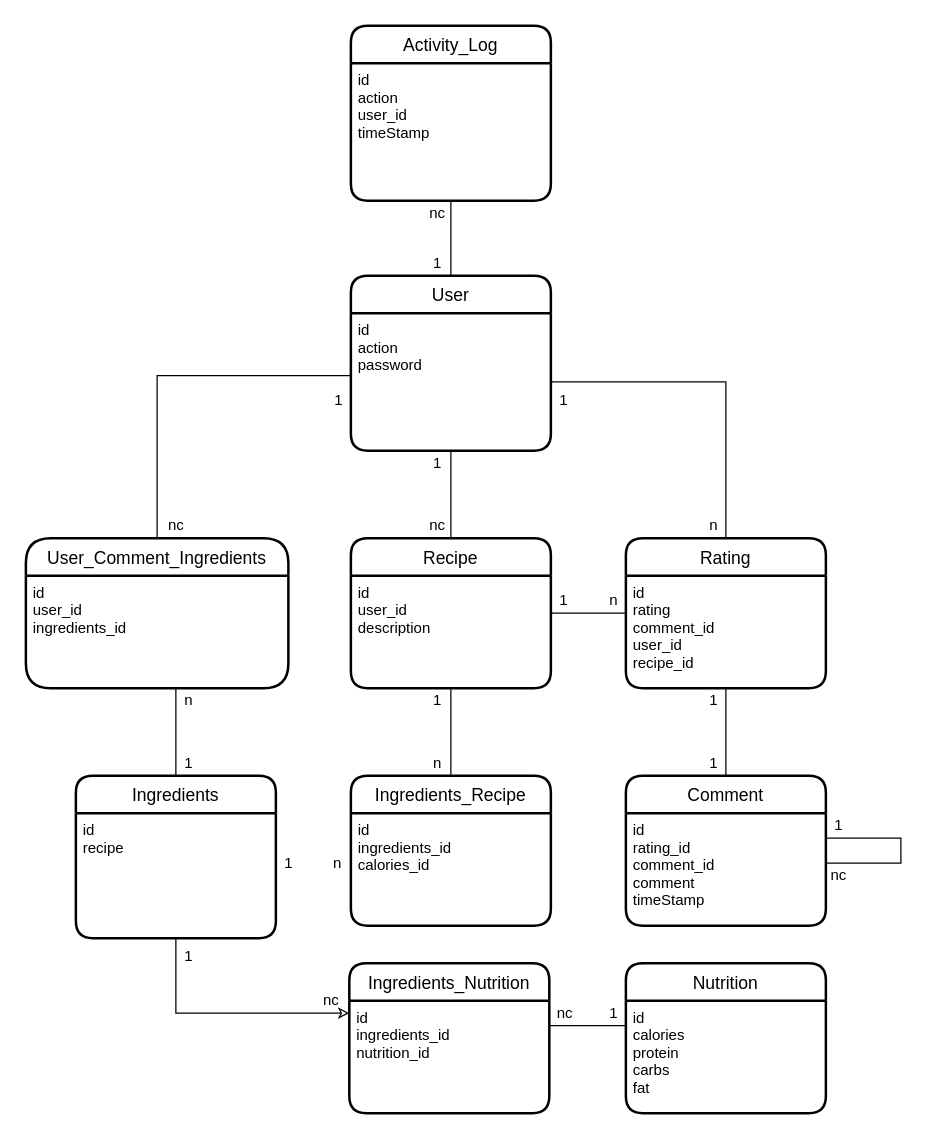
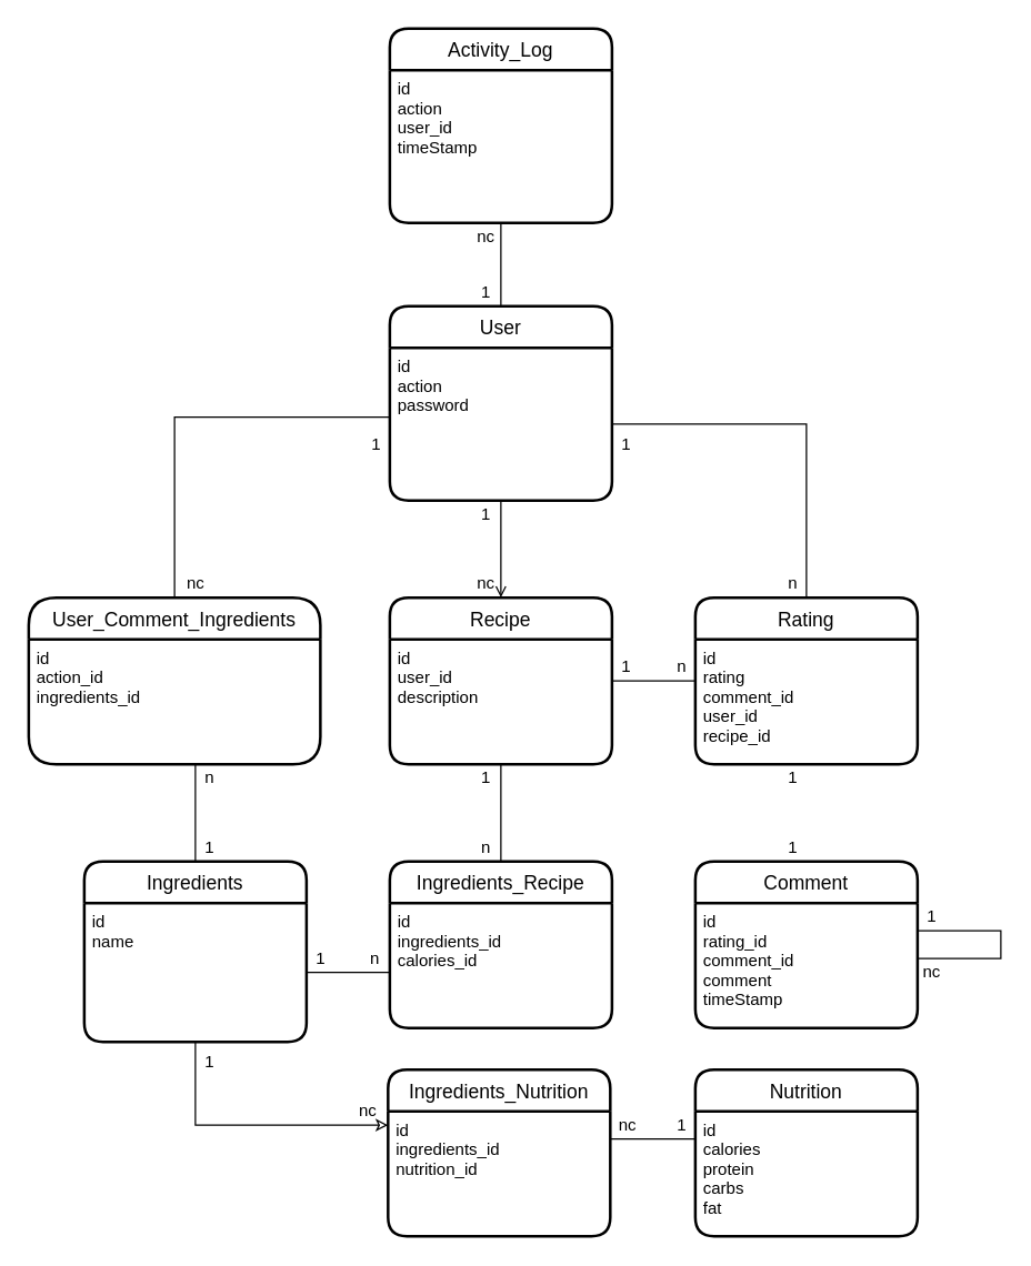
- <mxCell id="2" style="edgeStyle=orthogonalEdgeStyle;rounded=0;orthogonalLoop=1;jettySize=auto;html=1;endArrow=none;endFill=0;" edge="1" parent="1" source="4" target="8"><mxGeometry relative="1" as="geometry"><Array as="points"><mxPoint x="360" y="390" /></Array></mxGeometry></mxCell>
+ <mxCell id="2" style="edgeStyle=orthogonalEdgeStyle;rounded=0;orthogonalLoop=1;jettySize=auto;html=1;endArrow=open;endFill=0;" edge="1" parent="1" source="4" target="8"><mxGeometry relative="1" as="geometry"><Array as="points"><mxPoint x="360" y="390" /></Array></mxGeometry></mxCell>
- <mxCell id="27" value="id&#10;user_id&#10;ingredients_id" style="align=left;strokeColor=none;fillColor=none;spacingLeft=4;fontSize=12;verticalAlign=top;resizable=0;rotatable=0;part=1;" vertex="1" parent="26"><mxGeometry y="30" width="210" height="90" as="geometry" /></mxCell>
+ <mxCell id="27" value="id&#10;action_id&#10;ingredients_id" style="align=left;strokeColor=none;fillColor=none;spacingLeft=4;fontSize=12;verticalAlign=top;resizable=0;rotatable=0;part=1;" vertex="1" parent="26"><mxGeometry y="30" width="210" height="90" as="geometry" /></mxCell>
- <mxCell id="52" style="edgeStyle=orthogonalEdgeStyle;rounded=0;orthogonalLoop=1;jettySize=auto;html=1;endArrow=none;endFill=0;" edge="1" parent="1" source="19" target="50"><mxGeometry relative="1" as="geometry" /></mxCell>
- <mxCell id="7" value="id&#10;recipe" style="align=left;strokeColor=none;fillColor=none;spacingLeft=4;fontSize=12;verticalAlign=top;resizable=0;rotatable=0;part=1;" vertex="1" parent="6"><mxGeometry y="30" width="160" height="100" as="geometry" /></mxCell>
+ <mxCell id="7" value="id&#10;name" style="align=left;strokeColor=none;fillColor=none;spacingLeft=4;fontSize=12;verticalAlign=top;resizable=0;rotatable=0;part=1;" vertex="1" parent="6"><mxGeometry y="30" width="160" height="100" as="geometry" /></mxCell>
+ <mxCell id="47" style="edgeStyle=orthogonalEdgeStyle;rounded=0;orthogonalLoop=1;jettySize=auto;html=1;endArrow=none;endFill=0;" edge="1" parent="1" source="46" target="6"><mxGeometry relative="1" as="geometry"><Array as="points"><mxPoint x="250" y="700" /><mxPoint x="250" y="700" /></Array></mxGeometry></mxCell>
